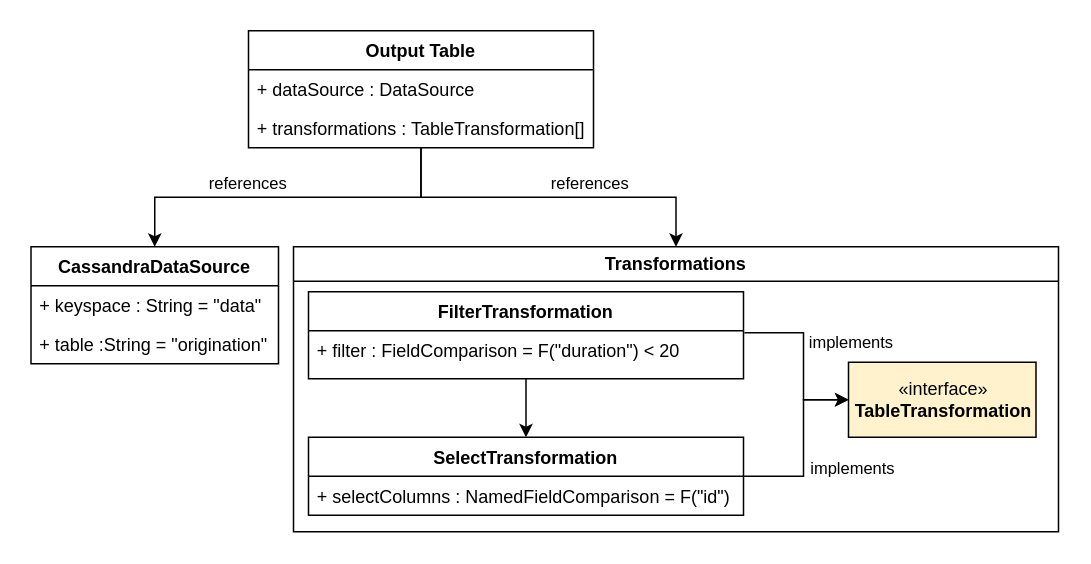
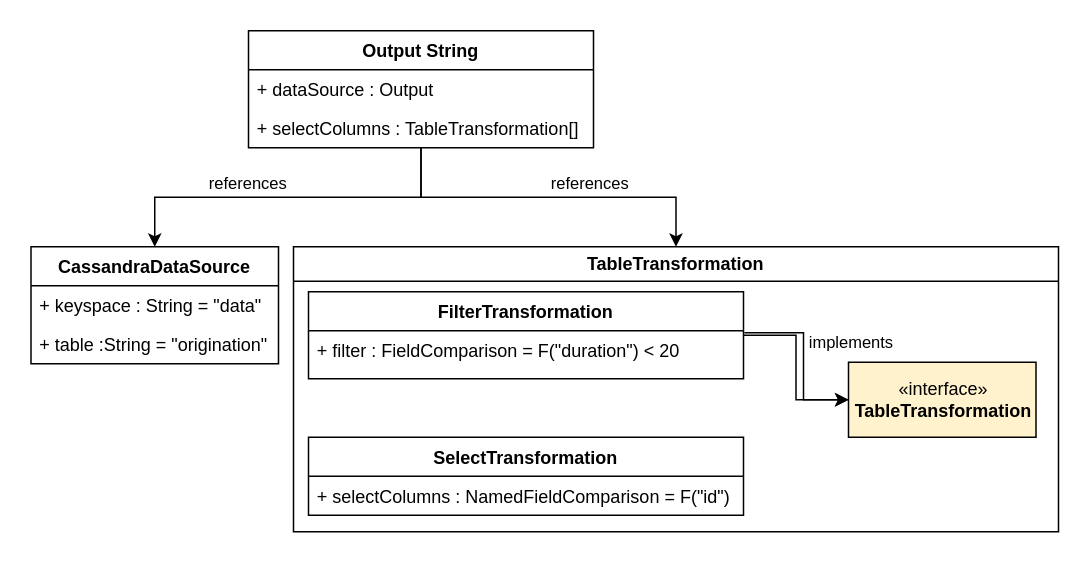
- <mxCell id="16" value="Output Table" style="swimlane;fontStyle=1;childLayout=stackLayout;horizontal=1;startSize=26;fillColor=none;horizontalStack=0;resizeParent=1;resizeParentMax=0;resizeLast=0;collapsible=1;marginBottom=0;" parent="1" vertex="1"><mxGeometry x="165" y="20" width="230" height="78" as="geometry" /></mxCell>
+ <mxCell id="16" value="Output String" style="swimlane;fontStyle=1;childLayout=stackLayout;horizontal=1;startSize=26;fillColor=none;horizontalStack=0;resizeParent=1;resizeParentMax=0;resizeLast=0;collapsible=1;marginBottom=0;" parent="1" vertex="1"><mxGeometry x="165" y="20" width="230" height="78" as="geometry" /></mxCell>
- <mxCell id="17" value="+ dataSource : DataSource" style="text;strokeColor=none;fillColor=none;align=left;verticalAlign=top;spacingLeft=4;spacingRight=4;overflow=hidden;rotatable=0;points=[[0,0.5],[1,0.5]];portConstraint=eastwest;" parent="16" vertex="1"><mxGeometry y="26" width="230" height="26" as="geometry" /></mxCell>
+ <mxCell id="17" value="+ dataSource : Output" style="text;strokeColor=none;fillColor=none;align=left;verticalAlign=top;spacingLeft=4;spacingRight=4;overflow=hidden;rotatable=0;points=[[0,0.5],[1,0.5]];portConstraint=eastwest;" parent="16" vertex="1"><mxGeometry y="26" width="230" height="26" as="geometry" /></mxCell>
- <mxCell id="18" value="+ transformations : TableTransformation[]" style="text;strokeColor=none;fillColor=none;align=left;verticalAlign=top;spacingLeft=4;spacingRight=4;overflow=hidden;rotatable=0;points=[[0,0.5],[1,0.5]];portConstraint=eastwest;" parent="16" vertex="1"><mxGeometry y="52" width="230" height="26" as="geometry" /></mxCell>
+ <mxCell id="18" value="+ selectColumns : TableTransformation[]" style="text;strokeColor=none;fillColor=none;align=left;verticalAlign=top;spacingLeft=4;spacingRight=4;overflow=hidden;rotatable=0;points=[[0,0.5],[1,0.5]];portConstraint=eastwest;" parent="16" vertex="1"><mxGeometry y="52" width="230" height="26" as="geometry" /></mxCell>
- <mxCell id="3" value="Transformations" style="swimlane;whiteSpace=wrap;html=1;" parent="1" vertex="1"><mxGeometry x="195" y="164" width="510" height="190" as="geometry" /></mxCell>
+ <mxCell id="3" value="TableTransformation" style="swimlane;whiteSpace=wrap;html=1;" parent="1" vertex="1"><mxGeometry x="195" y="164" width="510" height="190" as="geometry" /></mxCell>
- <mxCell id="6" value="" style="edgeStyle=orthogonalEdgeStyle;rounded=0;orthogonalLoop=1;jettySize=auto;html=1;entryX=0.5;entryY=0;entryDx=0;entryDy=0;" parent="3" source="7" target="10" edge="1"><mxGeometry relative="1" as="geometry" /></mxCell>
+ <mxCell id="6" value="" style="edgeStyle=orthogonalEdgeStyle;rounded=0;orthogonalLoop=1;jettySize=auto;html=1;" parent="3" source="7" target="4" edge="1"><mxGeometry relative="1" as="geometry" /></mxCell>
- <mxCell id="9" value="implements" style="edgeStyle=orthogonalEdgeStyle;rounded=0;orthogonalLoop=1;jettySize=auto;html=1;entryX=0;entryY=0.5;entryDx=0;entryDy=0;labelPosition=right;verticalLabelPosition=bottom;align=left;verticalAlign=top;spacing=5;" parent="3" source="10" target="4" edge="1"><mxGeometry relative="1" as="geometry"><Array as="points"><mxPoint x="340" y="153" /><mxPoint x="340" y="102" /></Array></mxGeometry></mxCell>
